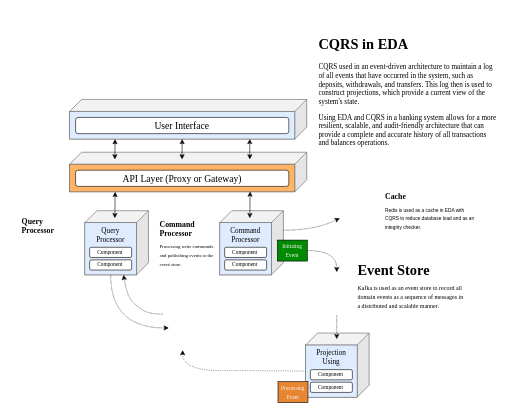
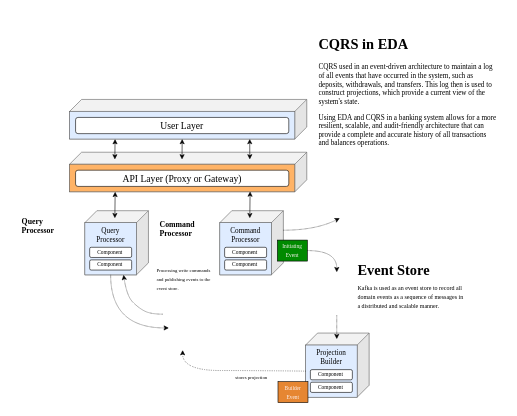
- <mxCell id="16" value="&lt;font style=&quot;font-size: 16px;&quot; face=&quot;Tahoma&quot;&gt;User Interface&lt;/font&gt;" style="text;html=1;strokeColor=none;fillColor=none;align=center;verticalAlign=middle;whiteSpace=wrap;rounded=0;" parent="1" vertex="1"><mxGeometry x="233.25" y="193.5" width="140" height="30" as="geometry" /></mxCell>
+ <mxCell id="16" value="&lt;font style=&quot;font-size: 16px;&quot; face=&quot;Tahoma&quot;&gt;User Layer&lt;/font&gt;" style="text;html=1;strokeColor=none;fillColor=none;align=center;verticalAlign=middle;whiteSpace=wrap;rounded=0;" parent="1" vertex="1"><mxGeometry x="233.25" y="193.5" width="140" height="30" as="geometry" /></mxCell>
- <mxCell id="61" value="&lt;h1 style=&quot;font-size: 13px; line-height: 50%;&quot;&gt;&lt;font face=&quot;Tahoma&quot;&gt;Cache&lt;/font&gt;&lt;/h1&gt;&lt;p style=&quot;line-height: 100%;&quot;&gt;&lt;font style=&quot;font-size: 8px;&quot;&gt;Redis is used as a cache in EDA with CQRS to reduce database load and as an integrity checker.&amp;nbsp;&lt;/font&gt;&lt;br&gt;&lt;/p&gt;" style="text;html=1;strokeColor=none;fillColor=none;spacing=5;spacingTop=-20;whiteSpace=wrap;overflow=hidden;rounded=0;" vertex="1" parent="1"><mxGeometry x="637" y="326.26" width="157" height="69.74" as="geometry" /></mxCell>
- <mxCell id="56" value="&lt;h1 style=&quot;font-size: 13px; line-height: 100%;&quot;&gt;&lt;span style=&quot;font-size: 8px; font-family: Tahoma; background-color: initial; font-weight: normal;&quot;&gt;Processing write commands and publishing events to the event store.&lt;/span&gt;&lt;/h1&gt;" style="text;html=1;strokeColor=none;fillColor=none;spacing=5;spacingTop=-20;whiteSpace=wrap;overflow=hidden;rounded=0;" parent="1" vertex="1"><mxGeometry x="261" y="403" width="104" height="59" as="geometry" /></mxCell>
+ <mxCell id="56" value="&lt;h1 style=&quot;font-size: 13px; line-height: 100%;&quot;&gt;&lt;span style=&quot;font-size: 8px; font-family: Tahoma; background-color: initial; font-weight: normal;&quot;&gt;Processing write commands and publishing events to the event store.&lt;/span&gt;&lt;/h1&gt;" style="text;html=1;strokeColor=none;fillColor=none;spacing=5;spacingTop=-20;whiteSpace=wrap;overflow=hidden;rounded=0;" parent="1" vertex="1"><mxGeometry x="256" y="443" width="104" height="59" as="geometry" /></mxCell>
- <mxCell id="26" value="&lt;font face=&quot;Tahoma&quot;&gt;Projection&lt;br&gt;Using&lt;br&gt;&lt;/font&gt;" style="text;html=1;strokeColor=none;fillColor=none;align=center;verticalAlign=middle;whiteSpace=wrap;rounded=0;movable=1;resizable=1;rotatable=1;deletable=1;editable=1;locked=0;connectable=1;container=0;" parent="23" vertex="1"><mxGeometry x="17" y="25" width="70" height="30" as="geometry" /></mxCell>
+ <mxCell id="26" value="&lt;font face=&quot;Tahoma&quot;&gt;Projection&lt;br&gt;Builder&lt;br&gt;&lt;/font&gt;" style="text;html=1;strokeColor=none;fillColor=none;align=center;verticalAlign=middle;whiteSpace=wrap;rounded=0;movable=1;resizable=1;rotatable=1;deletable=1;editable=1;locked=0;connectable=1;container=0;" parent="23" vertex="1"><mxGeometry x="17" y="25" width="70" height="30" as="geometry" /></mxCell>
+ <mxCell id="49" value="&lt;font style=&quot;font-size: 8px;&quot; face=&quot;Tahoma&quot;&gt;stores projection&lt;/font&gt;" style="text;html=1;strokeColor=none;fillColor=none;align=center;verticalAlign=middle;whiteSpace=wrap;rounded=0;movable=1;resizable=1;rotatable=1;deletable=1;editable=1;locked=0;connectable=1;container=0;" parent="1" vertex="1"><mxGeometry x="383" y="613" width="72" height="30" as="geometry" /></mxCell>
- <mxCell id="31" value="&lt;font style=&quot;font-size: 9px;&quot; face=&quot;Tahoma&quot; color=&quot;#fff5f5&quot;&gt;Processing Event&lt;/font&gt;" style="rounded=0;whiteSpace=wrap;html=1;strokeWidth=1;fillColor=#E68632;glass=0;shadow=0;movable=1;resizable=1;rotatable=1;deletable=1;editable=1;locked=0;connectable=1;container=0;" parent="1" vertex="1"><mxGeometry x="463" y="635.5" width="50" height="35" as="geometry" /></mxCell>
+ <mxCell id="31" value="&lt;font style=&quot;font-size: 9px;&quot; face=&quot;Tahoma&quot; color=&quot;#fff5f5&quot;&gt;Builder Event&lt;/font&gt;" style="rounded=0;whiteSpace=wrap;html=1;strokeWidth=1;fillColor=#E68632;glass=0;shadow=0;movable=1;resizable=1;rotatable=1;deletable=1;editable=1;locked=0;connectable=1;container=0;" parent="1" vertex="1"><mxGeometry x="463" y="635.5" width="50" height="35" as="geometry" /></mxCell>
